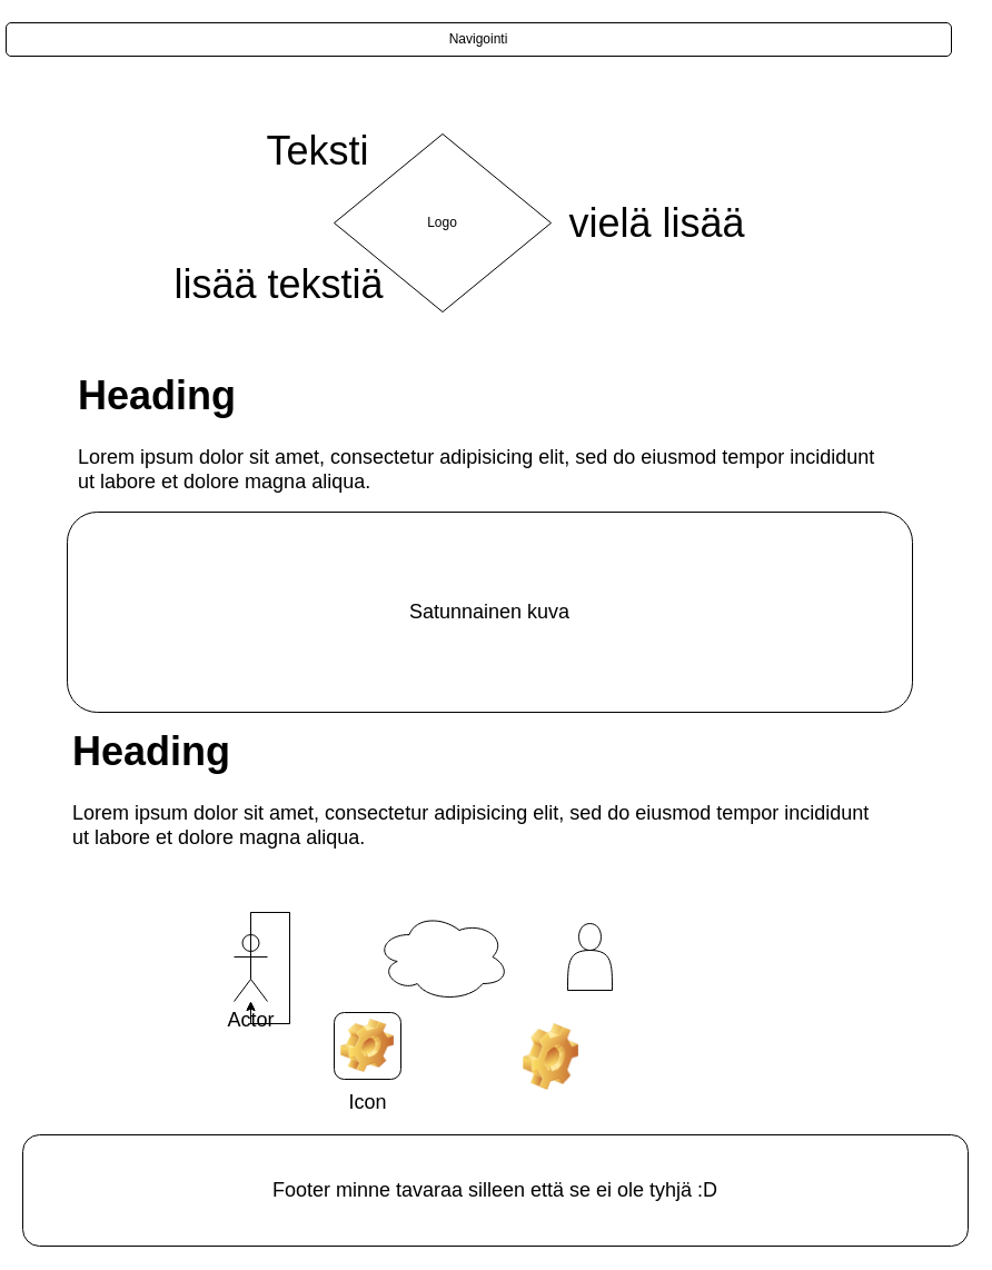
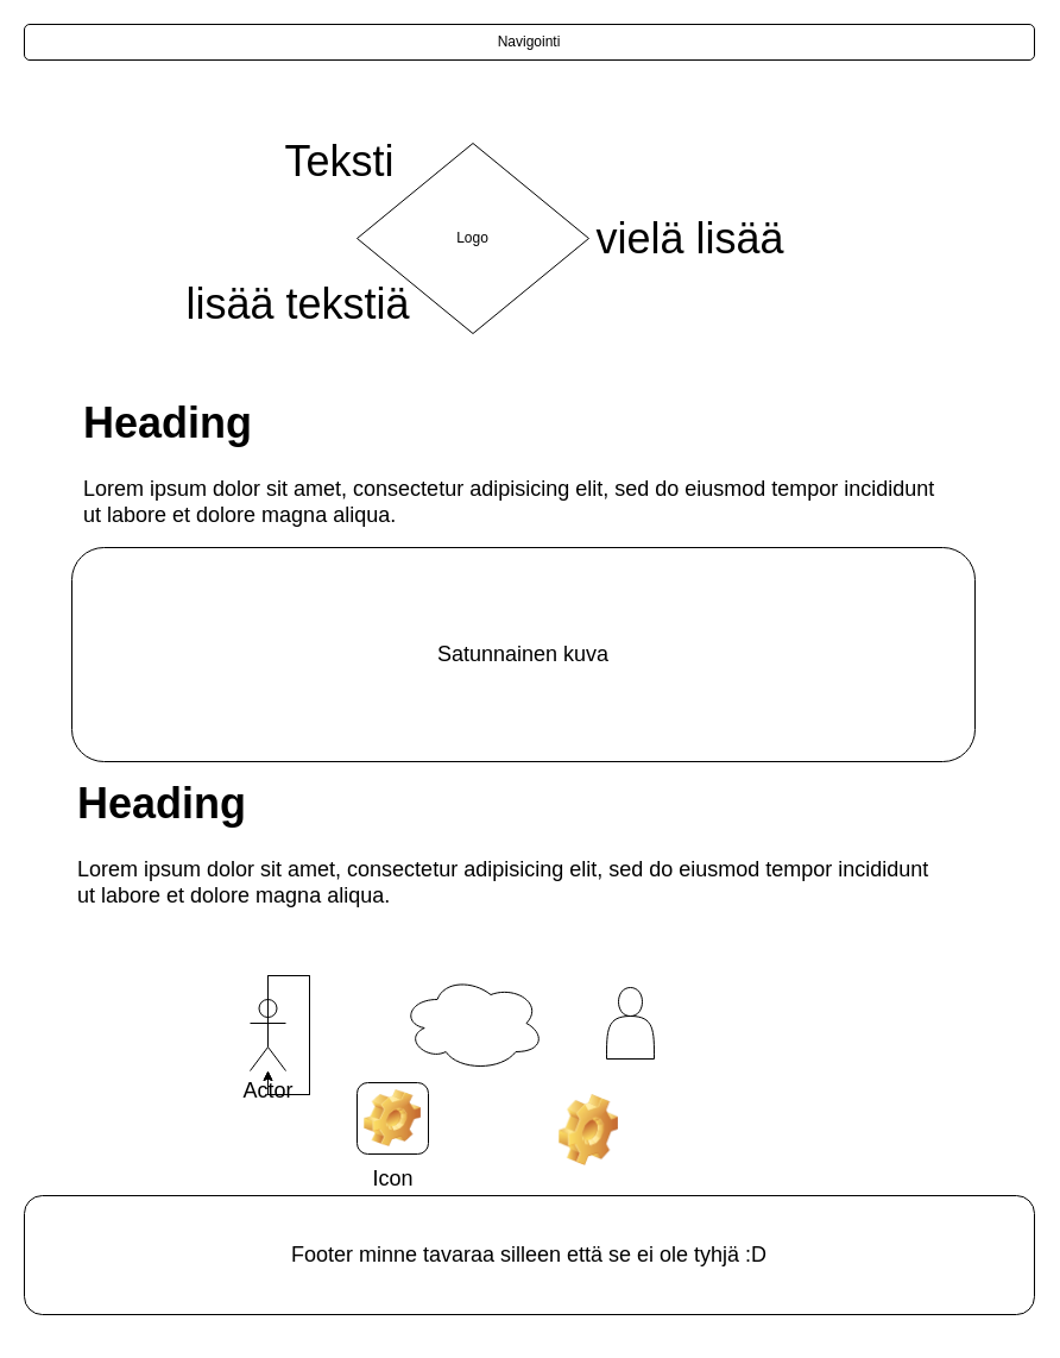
- <mxCell id="2" value="Navigointi" style="rounded=1;whiteSpace=wrap;html=1;" vertex="1" parent="1"><mxGeometry x="5" y="20" width="850" height="30" as="geometry" /></mxCell>
+ <mxCell id="2" value="Navigointi" style="rounded=1;whiteSpace=wrap;html=1;" vertex="1" parent="1"><mxGeometry width="850" height="30" as="geometry" x="20" y="20" /></mxCell>
- <mxCell id="5" value="vielä lisää" style="text;html=1;align=center;verticalAlign=middle;resizable=0;points=[];autosize=1;strokeColor=none;fillColor=none;fontSize=36;" vertex="1" parent="1"><mxGeometry x="505" y="175" width="170" height="50" as="geometry" /></mxCell>
+ <mxCell id="5" value="vielä lisää" style="text;html=1;align=center;verticalAlign=middle;resizable=0;points=[];autosize=1;strokeColor=none;fillColor=none;fontSize=36;" vertex="1" parent="1"><mxGeometry x="495" y="175" width="170" height="50" as="geometry" /></mxCell>
- <mxCell id="15" value="Footer minne tavaraa silleen että se ei ole tyhjä :D" style="rounded=1;whiteSpace=wrap;html=1;sketch=0;fontSize=18;" vertex="1" parent="1"><mxGeometry y="1020" width="850" height="100" as="geometry" x="20" /></mxCell>
+ <mxCell id="15" value="Footer minne tavaraa silleen että se ei ole tyhjä :D" style="rounded=1;whiteSpace=wrap;html=1;sketch=0;fontSize=18;" vertex="1" parent="1"><mxGeometry x="20" y="1005" width="850" height="100" as="geometry" /></mxCell>
